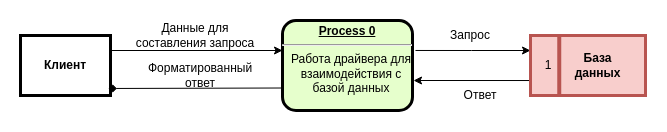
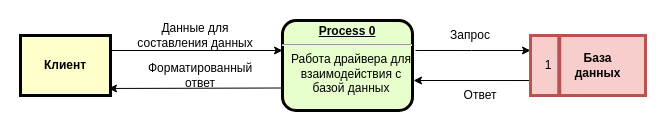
- <mxCell id="5" value="Данные для составления запроса" style="text;html=1;align=center;verticalAlign=middle;whiteSpace=wrap;rounded=0;" parent="1" vertex="1"><mxGeometry x="130" y="20" width="130" height="30" as="geometry" /></mxCell>
+ <mxCell id="5" value="Данные для составления данных" style="text;html=1;align=center;verticalAlign=middle;whiteSpace=wrap;rounded=0;" parent="1" vertex="1"><mxGeometry x="130" y="20" width="130" height="30" as="geometry" /></mxCell>
- <mxCell id="3" value="Клиент" style="whiteSpace=wrap;align=center;verticalAlign=middle;fontStyle=1;strokeWidth=3;fillColor=#ffffff;" parent="1" vertex="1"><mxGeometry x="20" y="35" width="90" height="60" as="geometry" /></mxCell>
+ <mxCell id="3" value="Клиент" style="whiteSpace=wrap;align=center;verticalAlign=middle;fontStyle=1;strokeWidth=3;fillColor=#FFFFCC" parent="1" vertex="1"><mxGeometry x="20" y="35" width="90" height="60" as="geometry" /></mxCell>
- <mxCell id="6" value="" style="endArrow=diamond;html=1;rounded=0;exitX=0;exitY=0.75;exitDx=0;exitDy=0;entryX=0.978;entryY=0.883;entryDx=0;entryDy=0;entryPerimeter=0;" parent="1" source="2" target="3" edge="1"><mxGeometry width="50" height="50" relative="1" as="geometry"><mxPoint x="412" y="65" as="sourcePoint" /><mxPoint x="540" y="65" as="targetPoint" /></mxGeometry></mxCell>
+ <mxCell id="6" value="" style="endArrow=classic;html=1;rounded=0;exitX=0;exitY=0.75;exitDx=0;exitDy=0;entryX=0.978;entryY=0.883;entryDx=0;entryDy=0;entryPerimeter=0;" parent="1" source="2" target="3" edge="1"><mxGeometry width="50" height="50" relative="1" as="geometry"><mxPoint x="412" y="65" as="sourcePoint" /><mxPoint x="540" y="65" as="targetPoint" /></mxGeometry></mxCell>
